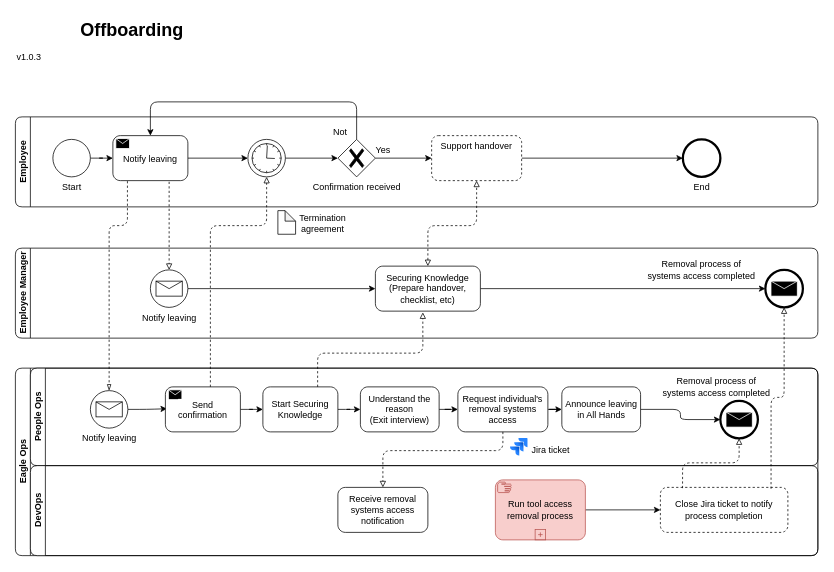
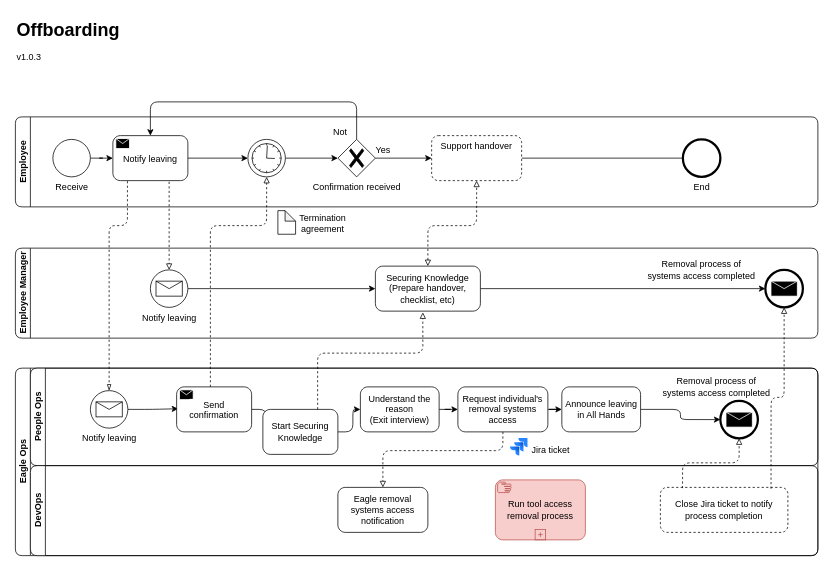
- <mxCell id="56" value="Offboarding" style="text;strokeColor=none;fillColor=none;html=1;fontSize=24;fontStyle=1;verticalAlign=middle;align=left;" parent="1" vertex="1"><mxGeometry x="105" y="20" width="230" height="40" as="geometry" /></mxCell>
+ <mxCell id="56" value="Offboarding" style="text;strokeColor=none;fillColor=none;html=1;fontSize=24;fontStyle=1;verticalAlign=middle;align=left;" parent="1" vertex="1"><mxGeometry x="20" y="20" width="230" height="40" as="geometry" /></mxCell>
- <mxCell id="37" style="edgeStyle=orthogonalEdgeStyle;rounded=1;orthogonalLoop=1;jettySize=auto;html=1;entryX=0;entryY=0.5;entryDx=0;entryDy=0;entryPerimeter=0;" parent="27" source="38" target="39" edge="1"><mxGeometry relative="1" as="geometry" /></mxCell>
+ <mxCell id="37" style="edgeStyle=orthogonalEdgeStyle;rounded=1;orthogonalLoop=1;jettySize=auto;html=1;entryX=0;entryY=0.5;entryDx=0;entryDy=0;entryPerimeter=0;endArrow=none;" parent="27" source="38" target="39" edge="1"><mxGeometry relative="1" as="geometry" /></mxCell>
- <mxCell id="29" value="Start" style="points=[[0.145,0.145,0],[0.5,0,0],[0.855,0.145,0],[1,0.5,0],[0.855,0.855,0],[0.5,1,0],[0.145,0.855,0],[0,0.5,0]];shape=mxgraph.bpmn.event;html=1;verticalLabelPosition=bottom;labelBackgroundColor=#ffffff;verticalAlign=top;align=center;perimeter=ellipsePerimeter;outlineConnect=0;aspect=fixed;outline=standard;symbol=general;rounded=1;" parent="27" vertex="1"><mxGeometry x="50" y="30" width="50" height="50" as="geometry" /></mxCell>
+ <mxCell id="29" value="Receive" style="points=[[0.145,0.145,0],[0.5,0,0],[0.855,0.145,0],[1,0.5,0],[0.855,0.855,0],[0.5,1,0],[0.145,0.855,0],[0,0.5,0]];shape=mxgraph.bpmn.event;html=1;verticalLabelPosition=bottom;labelBackgroundColor=#ffffff;verticalAlign=top;align=center;perimeter=ellipsePerimeter;outlineConnect=0;aspect=fixed;outline=standard;symbol=general;rounded=1;" parent="27" vertex="1"><mxGeometry x="50" y="30" width="50" height="50" as="geometry" /></mxCell>
- <mxCell id="7" value="Send &#10;confirmation" style="shape=mxgraph.bpmn.task;rectStyle=rounded;size=10;taskMarker=send;labelBackgroundColor=#ffffff;" parent="3" vertex="1"><mxGeometry x="180" y="25" width="100" height="60" as="geometry" /></mxCell>
+ <mxCell id="7" value="Send &#10;confirmation" style="shape=mxgraph.bpmn.task;rectStyle=rounded;size=10;taskMarker=send;labelBackgroundColor=#ffffff;" parent="3" vertex="1"><mxGeometry x="195" y="25" width="100" height="60" as="geometry" /></mxCell>
- <mxCell id="9" value="Start Securing Knowledge" style="points=[[0.25,0,0],[0.5,0,0],[0.75,0,0],[1,0.25,0],[1,0.5,0],[1,0.75,0],[0.75,1,0],[0.5,1,0],[0.25,1,0],[0,0.75,0],[0,0.5,0],[0,0.25,0]];shape=mxgraph.bpmn.task;whiteSpace=wrap;rectStyle=rounded;size=10;html=1;container=1;expand=0;collapsible=0;taskMarker=abstract;rounded=1;" parent="3" vertex="1"><mxGeometry x="310" y="25" width="100" height="60" as="geometry" /></mxCell>
+ <mxCell id="9" value="Start Securing Knowledge" style="points=[[0.25,0,0],[0.5,0,0],[0.75,0,0],[1,0.25,0],[1,0.5,0],[1,0.75,0],[0.75,1,0],[0.5,1,0],[0.25,1,0],[0,0.75,0],[0,0.5,0],[0,0.25,0]];shape=mxgraph.bpmn.task;whiteSpace=wrap;rectStyle=rounded;size=10;html=1;container=1;expand=0;collapsible=0;taskMarker=abstract;rounded=1;" parent="3" vertex="1"><mxGeometry x="310" y="55" width="100" height="60" as="geometry" /></mxCell>
- <mxCell id="21" value="Receive removal systems access notification" style="points=[[0.25,0,0],[0.5,0,0],[0.75,0,0],[1,0.25,0],[1,0.5,0],[1,0.75,0],[0.75,1,0],[0.5,1,0],[0.25,1,0],[0,0.75,0],[0,0.5,0],[0,0.25,0]];shape=mxgraph.bpmn.task;whiteSpace=wrap;rectStyle=rounded;size=10;html=1;container=1;expand=0;collapsible=0;taskMarker=abstract;rounded=1;" parent="20" vertex="1"><mxGeometry x="410" y="29" width="120" height="60" as="geometry" /></mxCell>
+ <mxCell id="21" value="Eagle removal systems access notification" style="points=[[0.25,0,0],[0.5,0,0],[0.75,0,0],[1,0.25,0],[1,0.5,0],[1,0.75,0],[0.75,1,0],[0.5,1,0],[0.25,1,0],[0,0.75,0],[0,0.5,0],[0,0.25,0]];shape=mxgraph.bpmn.task;whiteSpace=wrap;rectStyle=rounded;size=10;html=1;container=1;expand=0;collapsible=0;taskMarker=abstract;rounded=1;" parent="20" vertex="1"><mxGeometry x="410" y="29" width="120" height="60" as="geometry" /></mxCell>
- <mxCell id="22" value="" style="edgeStyle=orthogonalEdgeStyle;rounded=1;orthogonalLoop=1;jettySize=auto;html=1;exitX=1;exitY=0.5;exitDx=0;exitDy=0;exitPerimeter=0;" parent="20" source="24" target="23" edge="1"><mxGeometry relative="1" as="geometry"><mxPoint x="760" y="59" as="sourcePoint" /></mxGeometry></mxCell>
